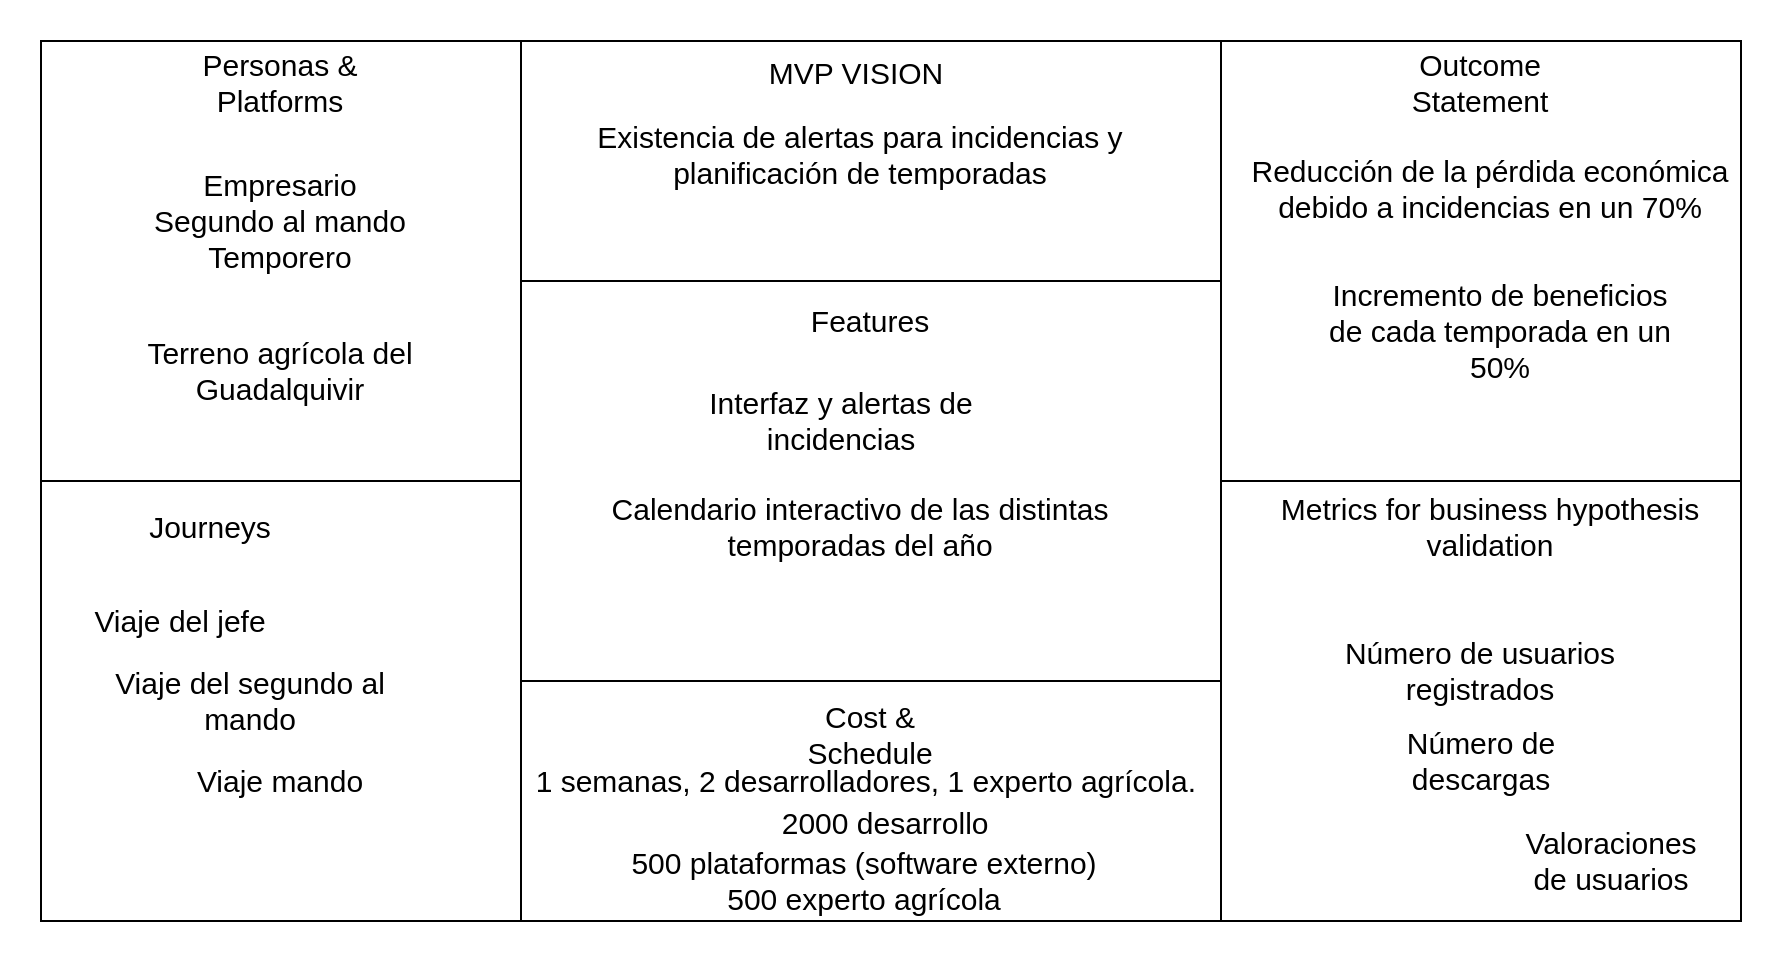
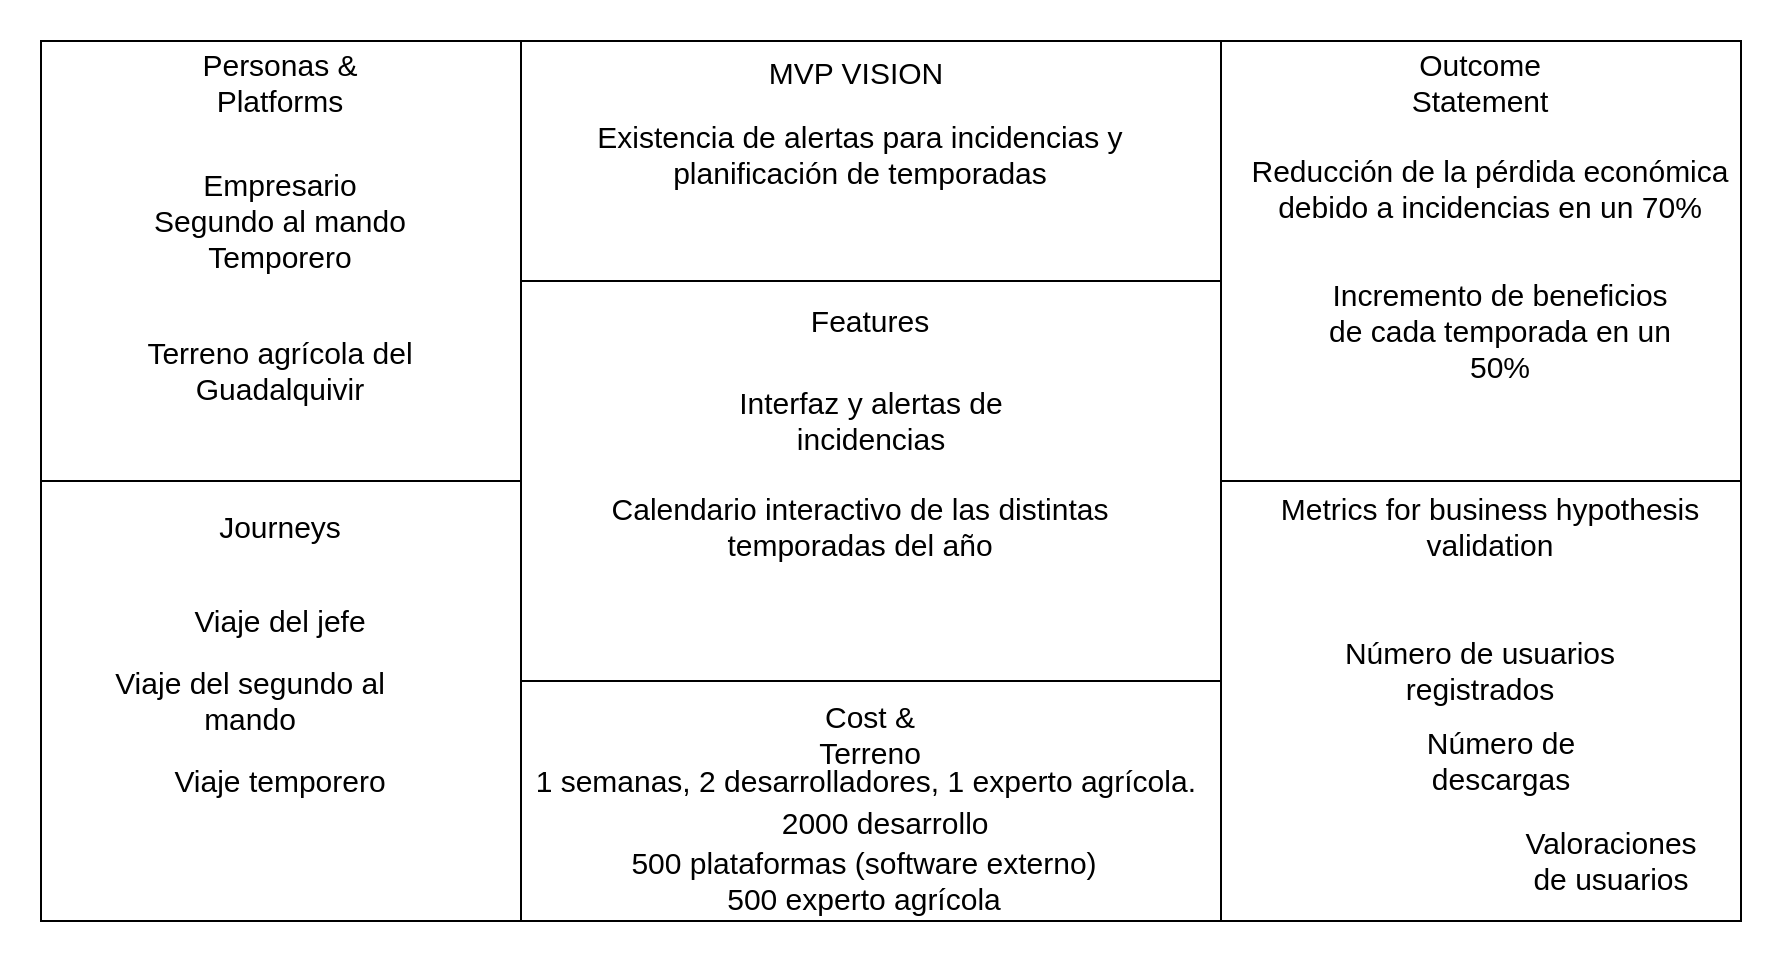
- <mxCell id="24" value="Interfaz y alertas de incidencias" style="text;html=1;strokeColor=none;fillColor=none;align=center;verticalAlign=middle;whiteSpace=wrap;rounded=0;fontSize=15;" parent="1" vertex="1"><mxGeometry x="327.5" y="200" width="185" height="20" as="geometry" /></mxCell>
+ <mxCell id="24" value="Interfaz y alertas de incidencias" style="text;html=1;strokeColor=none;fillColor=none;align=center;verticalAlign=middle;whiteSpace=wrap;rounded=0;fontSize=15;" parent="1" vertex="1"><mxGeometry x="342.5" y="200" width="185" height="20" as="geometry" /></mxCell>
- <mxCell id="13" value="Journeys" style="text;html=1;strokeColor=none;fillColor=none;align=center;verticalAlign=middle;whiteSpace=wrap;rounded=0;fontSize=15;" parent="1" vertex="1"><mxGeometry x="85" y="253" width="40" height="20" as="geometry" /></mxCell>
+ <mxCell id="13" value="Journeys" style="text;html=1;strokeColor=none;fillColor=none;align=center;verticalAlign=middle;whiteSpace=wrap;rounded=0;fontSize=15;" parent="1" vertex="1"><mxGeometry x="120" y="253" width="40" height="20" as="geometry" /></mxCell>
- <mxCell id="22" value="Viaje del jefe" style="text;html=1;strokeColor=none;fillColor=none;align=center;verticalAlign=middle;whiteSpace=wrap;rounded=0;fontSize=15;" parent="1" vertex="1"><mxGeometry x="30" y="300" width="120" height="20" as="geometry" /></mxCell>
+ <mxCell id="22" value="Viaje del jefe" style="text;html=1;strokeColor=none;fillColor=none;align=center;verticalAlign=middle;whiteSpace=wrap;rounded=0;fontSize=15;" parent="1" vertex="1"><mxGeometry x="80" y="300" width="120" height="20" as="geometry" /></mxCell>
- <mxCell id="12" value="Cost &amp;amp; Schedule" style="text;html=1;strokeColor=none;fillColor=none;align=center;verticalAlign=middle;whiteSpace=wrap;rounded=0;fontSize=15;" parent="1" vertex="1"><mxGeometry x="415" y="357" width="40" height="20" as="geometry" /></mxCell>
+ <mxCell id="12" value="Cost &amp;amp; Terreno" style="text;html=1;strokeColor=none;fillColor=none;align=center;verticalAlign=middle;whiteSpace=wrap;rounded=0;fontSize=15;" parent="1" vertex="1"><mxGeometry x="415" y="357" width="40" height="20" as="geometry" /></mxCell>
- <mxCell id="28" value="Número de descargas" style="text;html=1;strokeColor=none;fillColor=none;align=center;verticalAlign=middle;whiteSpace=wrap;rounded=0;fontSize=15;" parent="1" vertex="1"><mxGeometry x="687.5" y="370" width="105" height="20" as="geometry" /></mxCell>
+ <mxCell id="28" value="Número de descargas" style="text;html=1;strokeColor=none;fillColor=none;align=center;verticalAlign=middle;whiteSpace=wrap;rounded=0;fontSize=15;" parent="1" vertex="1"><mxGeometry x="697.5" y="370" width="105" height="20" as="geometry" /></mxCell>
- <mxCell id="31" value="Viaje mando" style="text;html=1;strokeColor=none;fillColor=none;align=center;verticalAlign=middle;whiteSpace=wrap;rounded=0;fontSize=15;" parent="1" vertex="1"><mxGeometry x="70" y="380" width="140" height="20" as="geometry" /></mxCell>
+ <mxCell id="31" value="Viaje temporero" style="text;html=1;strokeColor=none;fillColor=none;align=center;verticalAlign=middle;whiteSpace=wrap;rounded=0;fontSize=15;" parent="1" vertex="1"><mxGeometry x="70" y="380" width="140" height="20" as="geometry" /></mxCell>
